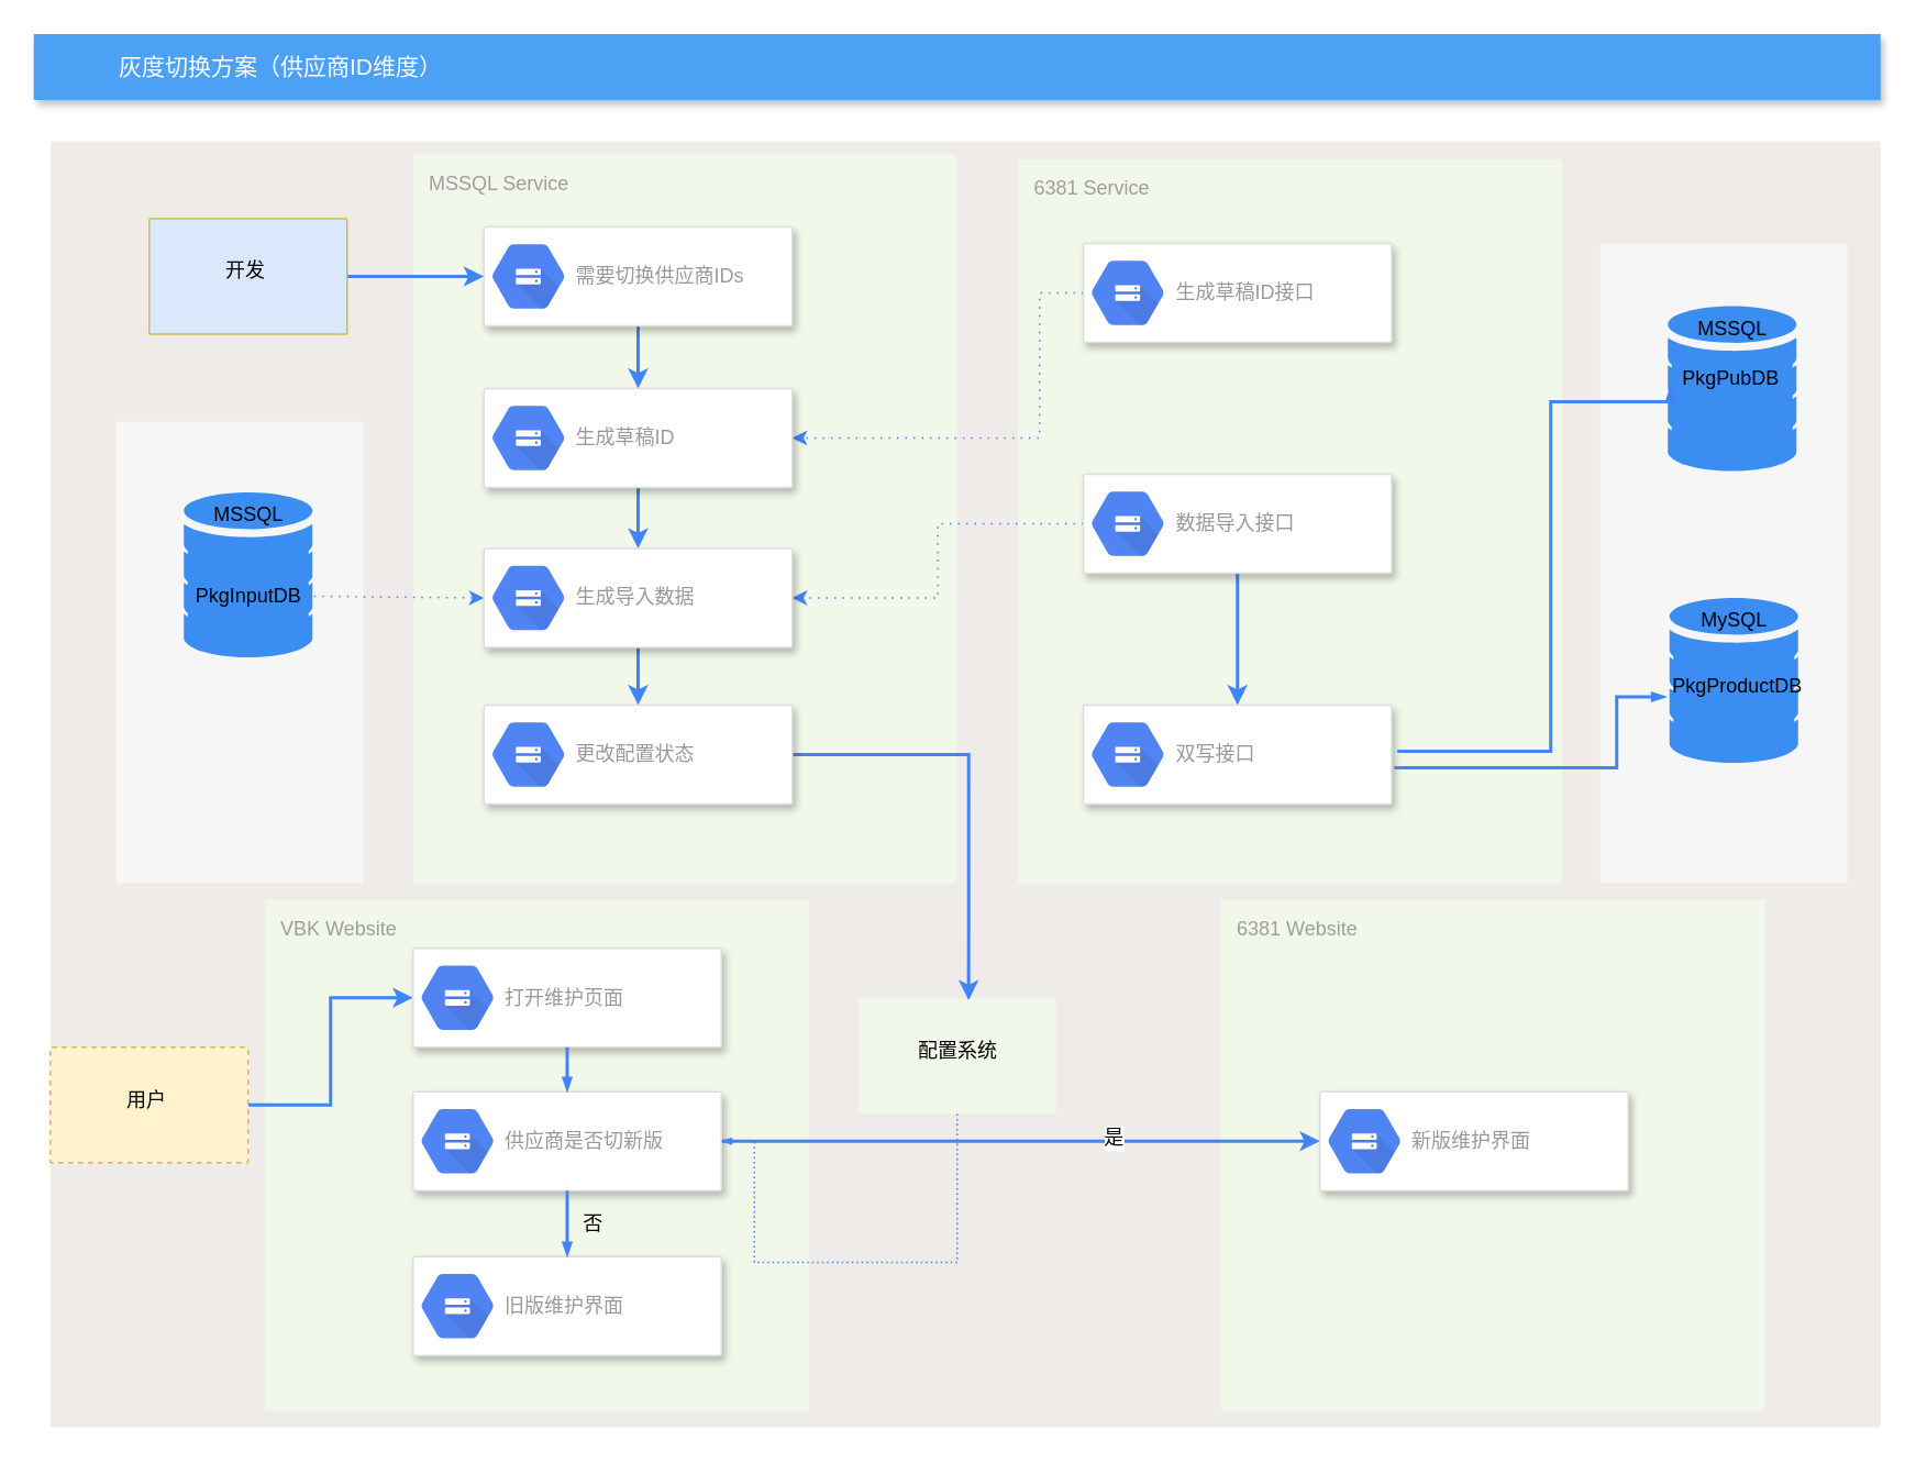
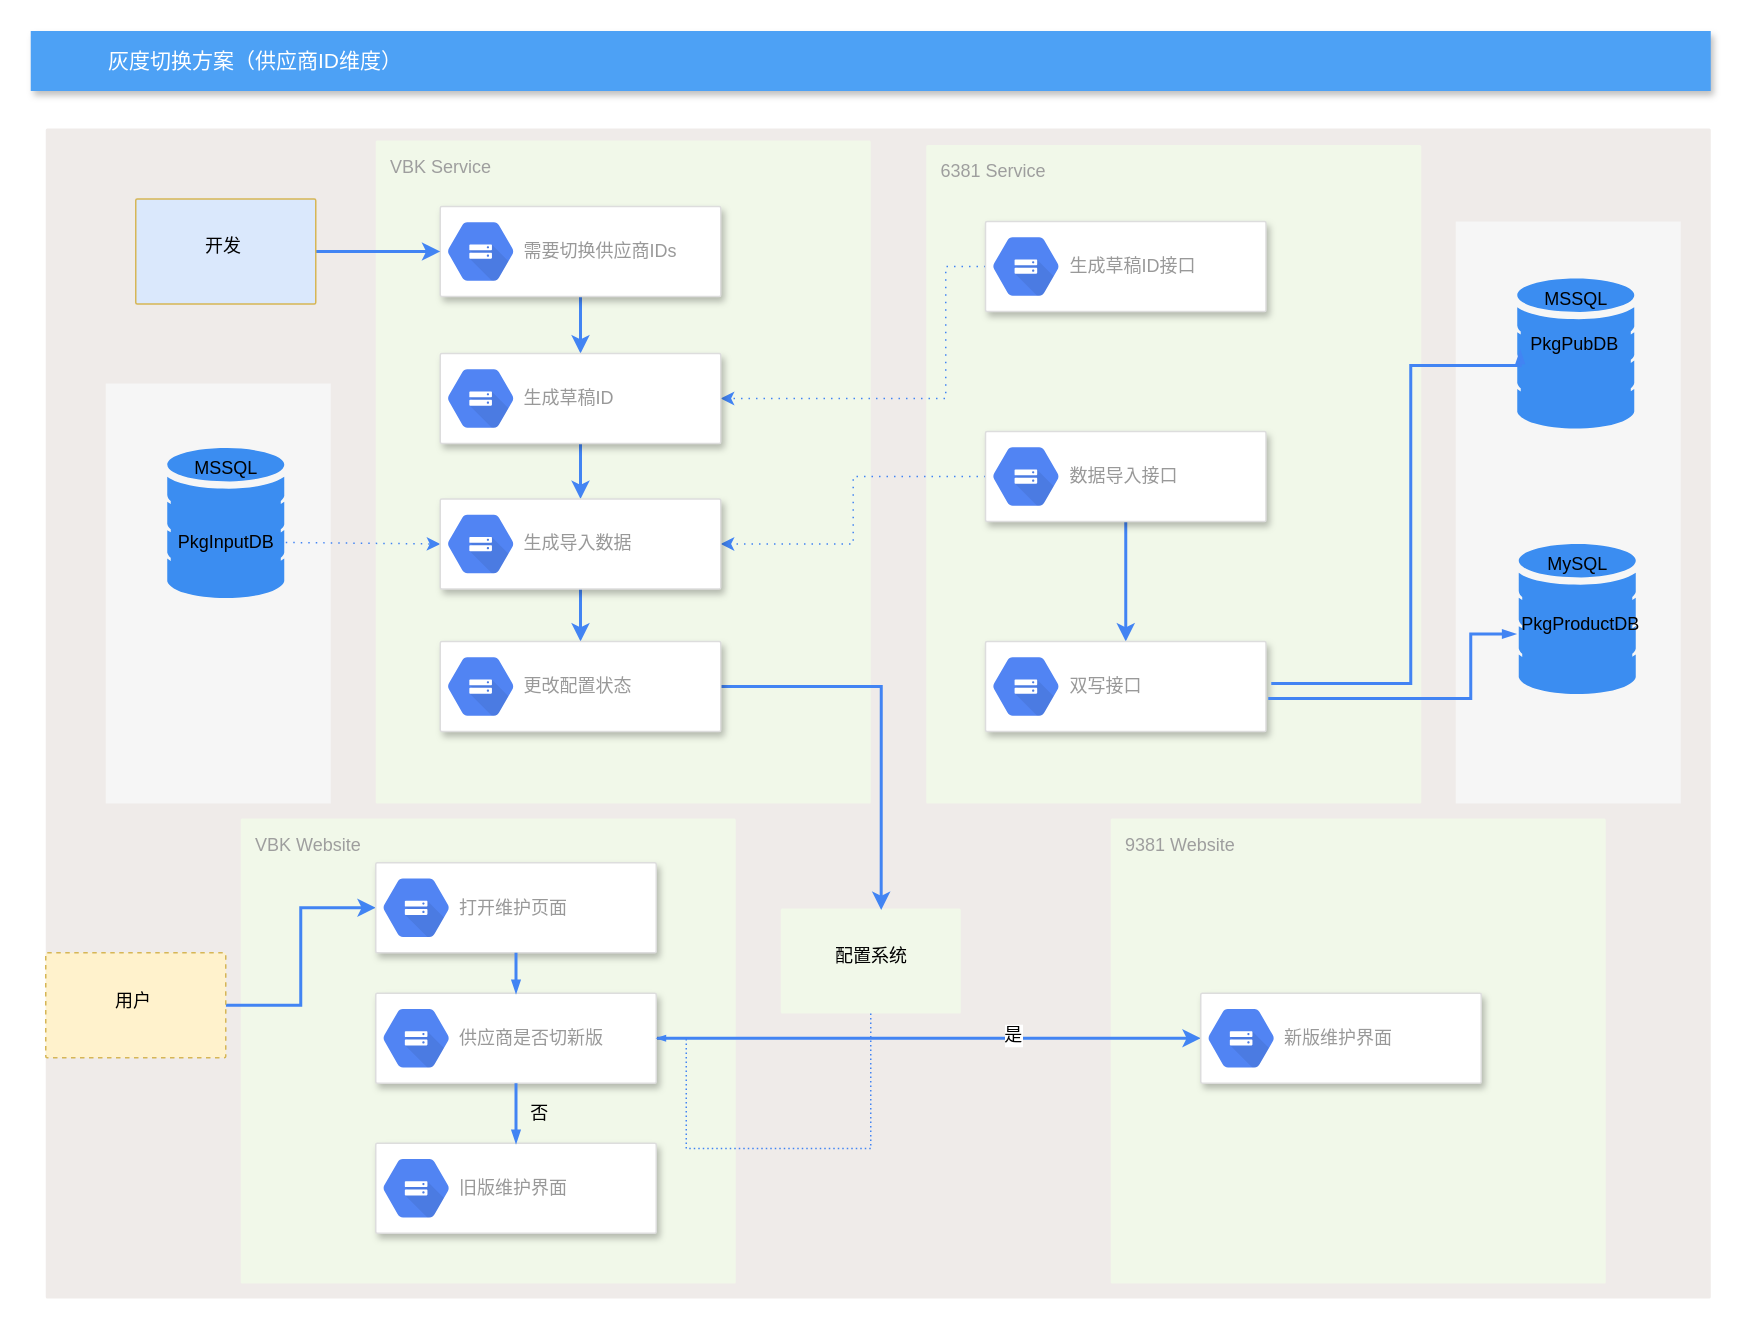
- <mxCell id="12" value="MSSQL Service" style="points=[[0,0,0],[0.25,0,0],[0.5,0,0],[0.75,0,0],[1,0,0],[1,0.25,0],[1,0.5,0],[1,0.75,0],[1,1,0],[0.75,1,0],[0.5,1,0],[0.25,1,0],[0,1,0],[0,0.75,0],[0,0.5,0],[0,0.25,0]];rounded=1;absoluteArcSize=1;arcSize=2;html=1;strokeColor=none;gradientColor=none;shadow=0;dashed=0;fontSize=12;fontColor=#9E9E9E;align=left;verticalAlign=top;spacing=10;spacingTop=-4;fillColor=#F1F8E9;" parent="1" vertex="1"><mxGeometry x="250" y="93" width="330" height="442" as="geometry" /></mxCell>
+ <mxCell id="12" value="VBK Service" style="points=[[0,0,0],[0.25,0,0],[0.5,0,0],[0.75,0,0],[1,0,0],[1,0.25,0],[1,0.5,0],[1,0.75,0],[1,1,0],[0.75,1,0],[0.5,1,0],[0.25,1,0],[0,1,0],[0,0.75,0],[0,0.5,0],[0,0.25,0]];rounded=1;absoluteArcSize=1;arcSize=2;html=1;strokeColor=none;gradientColor=none;shadow=0;dashed=0;fontSize=12;fontColor=#9E9E9E;align=left;verticalAlign=top;spacing=10;spacingTop=-4;fillColor=#F1F8E9;" parent="1" vertex="1"><mxGeometry x="250" y="93" width="330" height="442" as="geometry" /></mxCell>
- <mxCell id="15" value="6381 Website" style="points=[[0,0,0],[0.25,0,0],[0.5,0,0],[0.75,0,0],[1,0,0],[1,0.25,0],[1,0.5,0],[1,0.75,0],[1,1,0],[0.75,1,0],[0.5,1,0],[0.25,1,0],[0,1,0],[0,0.75,0],[0,0.5,0],[0,0.25,0]];rounded=1;absoluteArcSize=1;arcSize=2;html=1;strokeColor=none;gradientColor=none;shadow=0;dashed=0;fontSize=12;fontColor=#9E9E9E;align=left;verticalAlign=top;spacing=10;spacingTop=-4;fillColor=#F1F8E9;" parent="1" vertex="1"><mxGeometry x="740" y="545" width="330" height="310" as="geometry" /></mxCell>
+ <mxCell id="15" value="9381 Website" style="points=[[0,0,0],[0.25,0,0],[0.5,0,0],[0.75,0,0],[1,0,0],[1,0.25,0],[1,0.5,0],[1,0.75,0],[1,1,0],[0.75,1,0],[0.5,1,0],[0.25,1,0],[0,1,0],[0,0.75,0],[0,0.5,0],[0,0.25,0]];rounded=1;absoluteArcSize=1;arcSize=2;html=1;strokeColor=none;gradientColor=none;shadow=0;dashed=0;fontSize=12;fontColor=#9E9E9E;align=left;verticalAlign=top;spacing=10;spacingTop=-4;fillColor=#F1F8E9;" parent="1" vertex="1"><mxGeometry x="740" y="545" width="330" height="310" as="geometry" /></mxCell>
